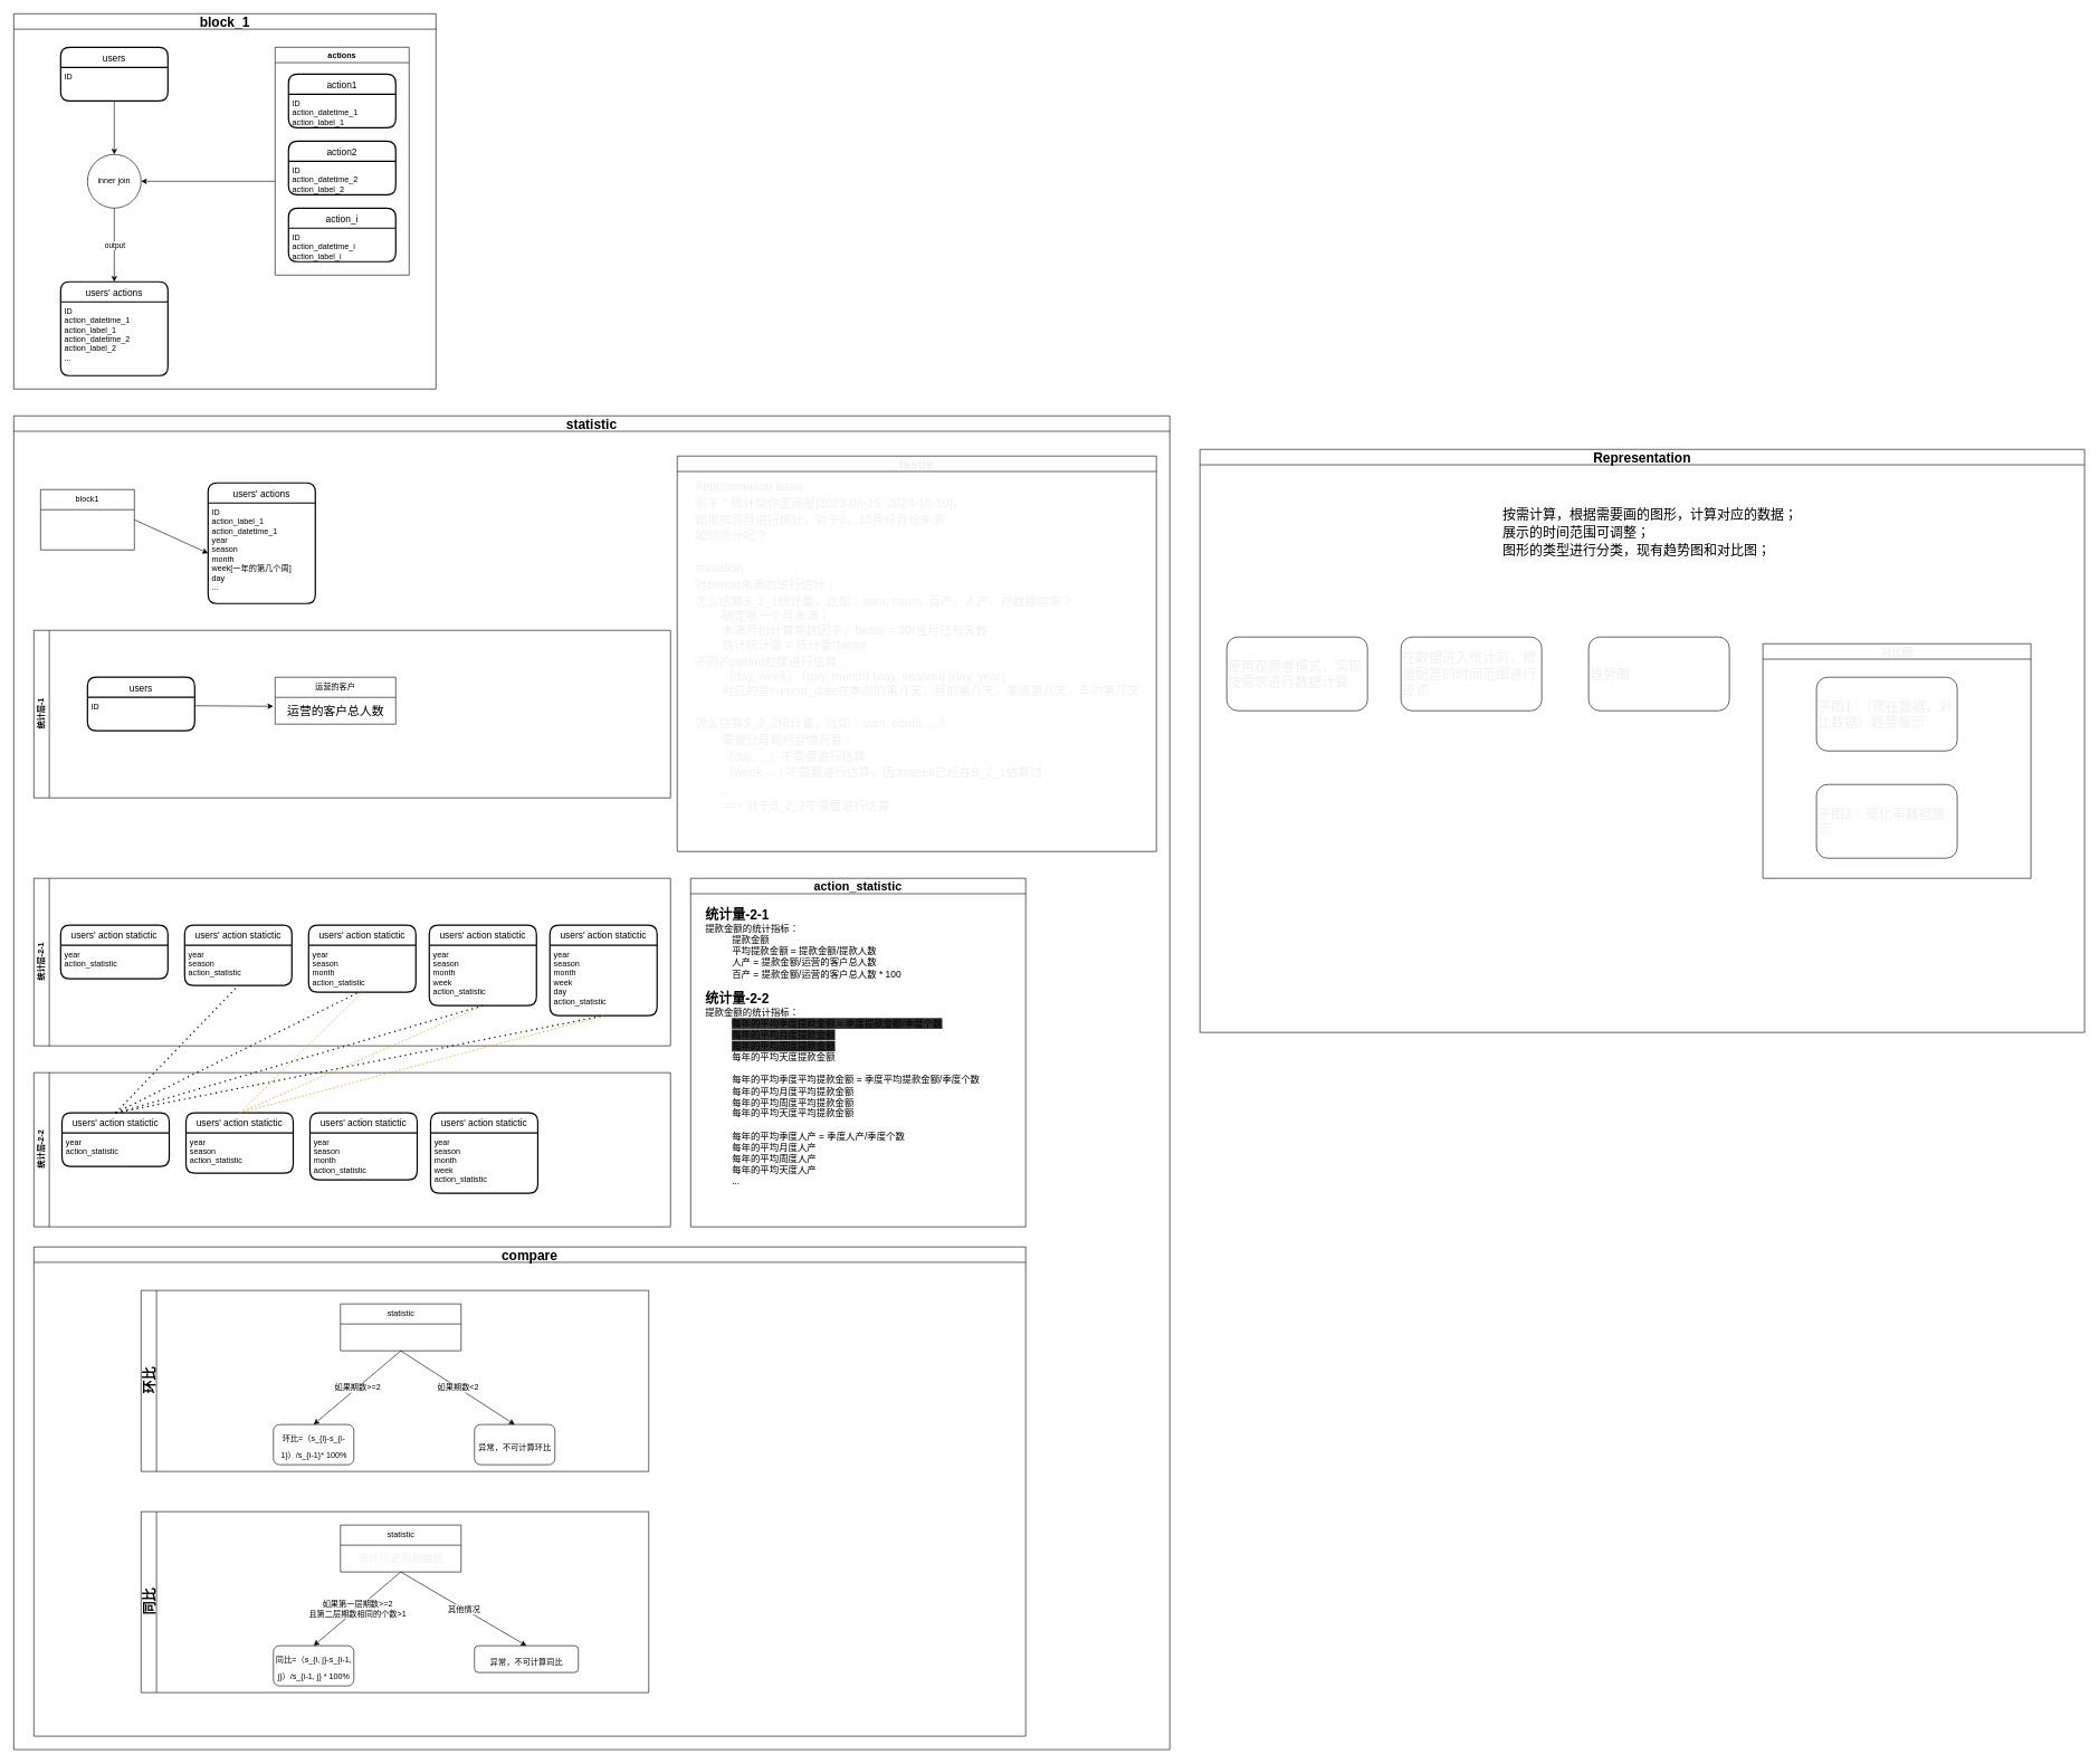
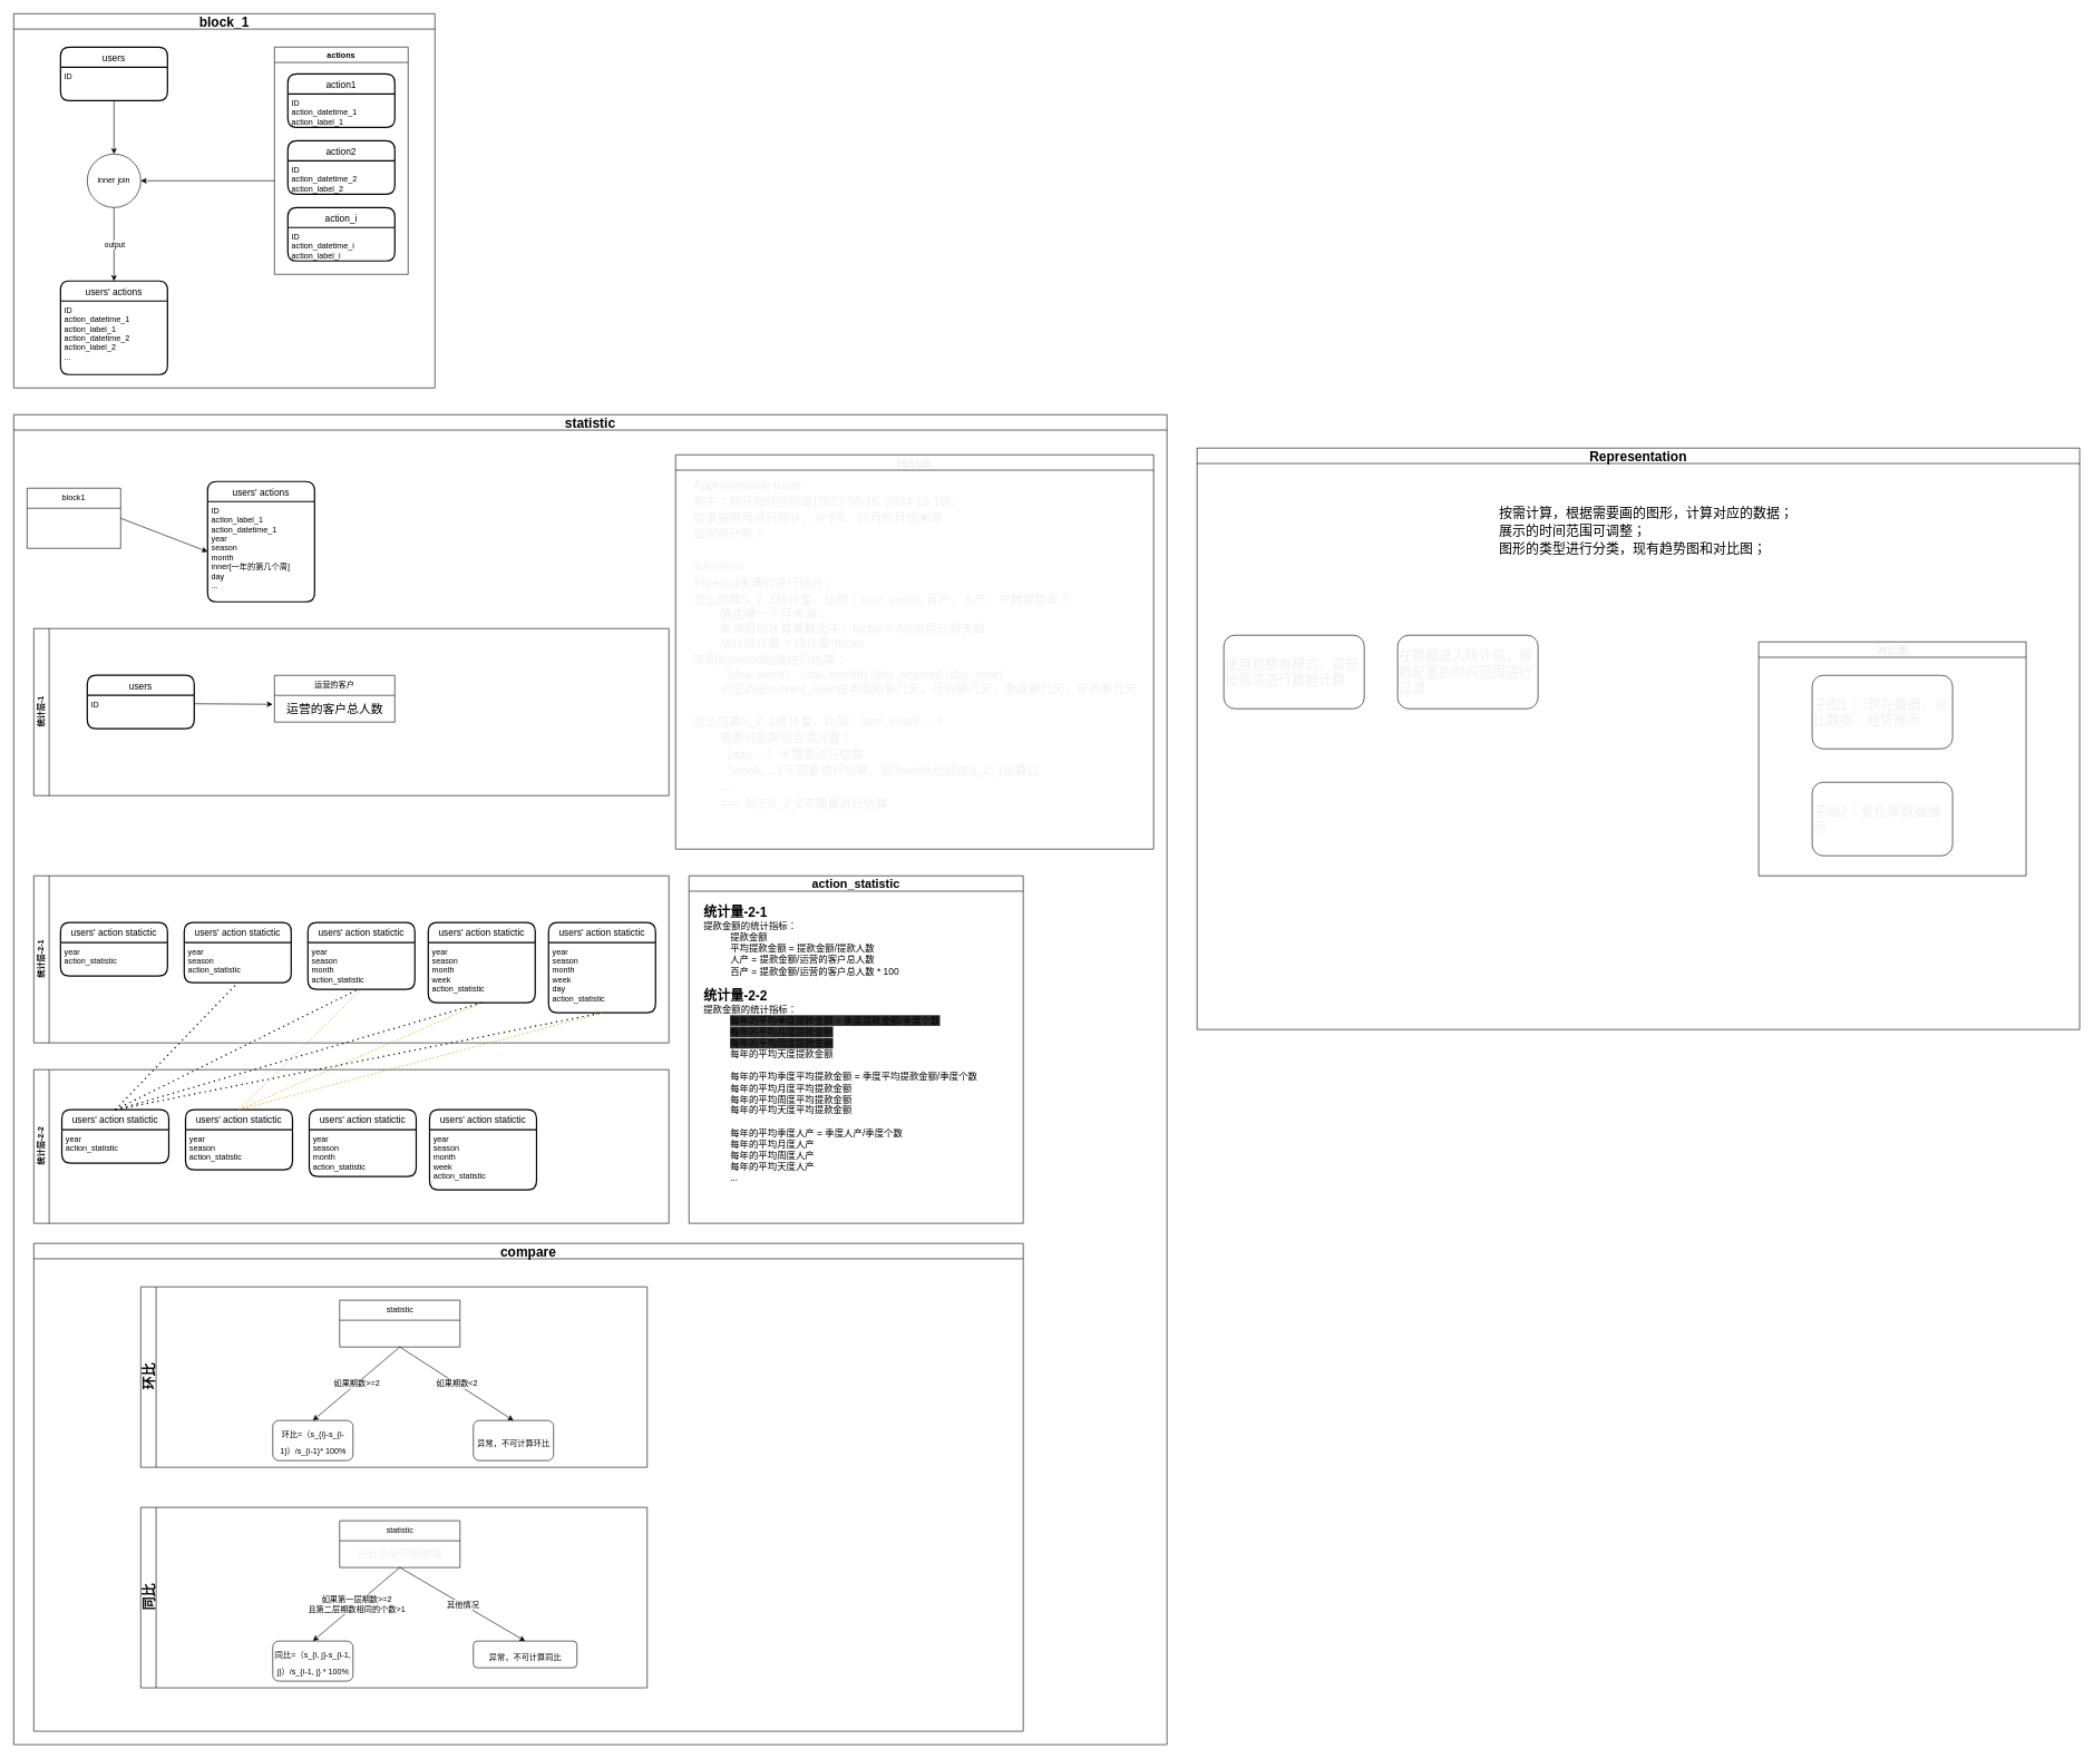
- <mxCell id="21" value="ID&#10;action_label_1&#10;action_datetime_1&#10;year&#10;season&#10;month&#10;week[一年的第几个周]&#10;day&#10;..." style="align=left;strokeColor=none;fillColor=none;spacingLeft=4;fontSize=12;verticalAlign=top;resizable=0;rotatable=0;part=1;" vertex="1" parent="20"><mxGeometry y="30" width="160" height="150" as="geometry" /></mxCell>
+ <mxCell id="21" value="ID&#10;action_label_1&#10;action_datetime_1&#10;year&#10;season&#10;month&#10;inner[一年的第几个周]&#10;day&#10;..." style="align=left;strokeColor=none;fillColor=none;spacingLeft=4;fontSize=12;verticalAlign=top;resizable=0;rotatable=0;part=1;" vertex="1" parent="20"><mxGeometry y="30" width="160" height="150" as="geometry" /></mxCell>
- <mxCell id="22" value="block1" style="swimlane;fontStyle=0;childLayout=stackLayout;horizontal=1;startSize=30;horizontalStack=0;resizeParent=1;resizeParentMax=0;resizeLast=0;collapsible=1;marginBottom=0;whiteSpace=wrap;html=1;" vertex="1" parent="19"><mxGeometry x="40" y="110" width="140" height="90" as="geometry" /></mxCell>
+ <mxCell id="22" value="block1" style="swimlane;fontStyle=0;childLayout=stackLayout;horizontal=1;startSize=30;horizontalStack=0;resizeParent=1;resizeParentMax=0;resizeLast=0;collapsible=1;marginBottom=0;whiteSpace=wrap;html=1;" vertex="1" parent="19"><mxGeometry x="20" y="110" width="140" height="90" as="geometry" /></mxCell>
- <mxCell id="83" value="趋势图" style="rounded=1;whiteSpace=wrap;html=1;fontSize=20;fontColor=#f0f0f0;align=left;" vertex="1" parent="79"><mxGeometry x="580" y="280" width="210" height="110" as="geometry" /></mxCell>
